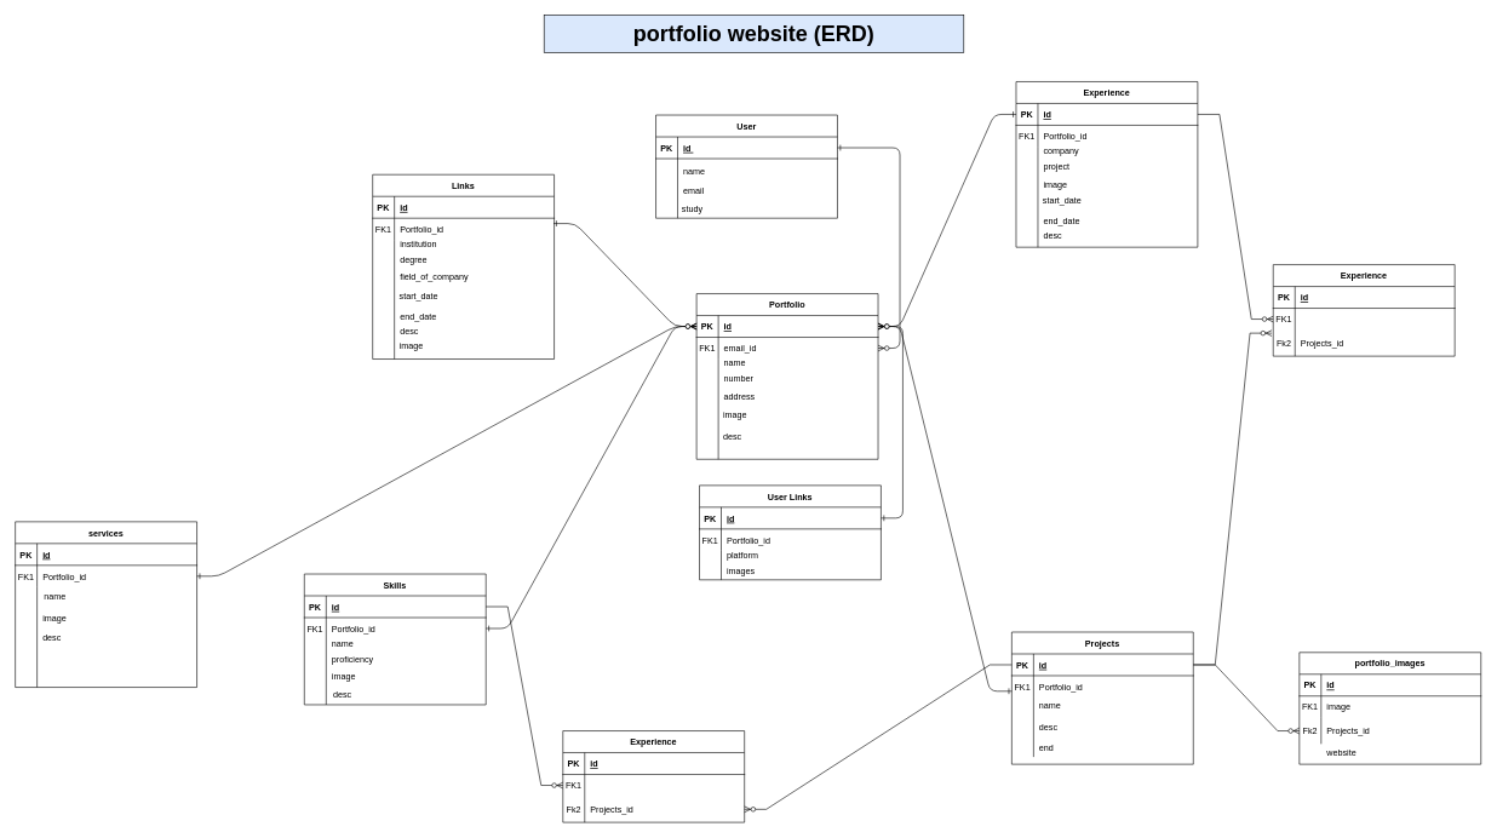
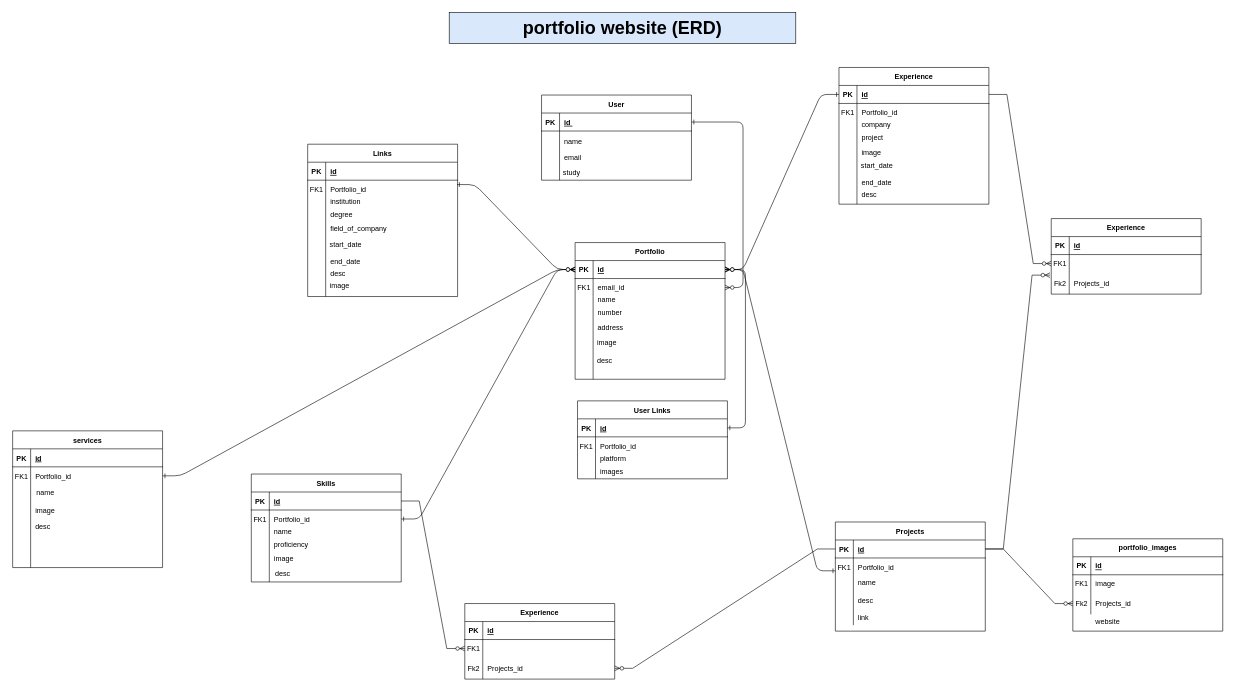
- <mxCell id="46" value="end" style="shape=partialRectangle;overflow=hidden;connectable=0;fillColor=none;top=0;left=0;bottom=0;right=0;align=left;spacingLeft=6;" parent="33" vertex="1"><mxGeometry x="32" y="144" width="220" height="30" as="geometry"><mxRectangle width="220" height="30" as="alternateBounds" /></mxGeometry></mxCell>
+ <mxCell id="46" value="link" style="shape=partialRectangle;overflow=hidden;connectable=0;fillColor=none;top=0;left=0;bottom=0;right=0;align=left;spacingLeft=6;" parent="33" vertex="1"><mxGeometry x="32" y="144" width="220" height="30" as="geometry"><mxRectangle width="220" height="30" as="alternateBounds" /></mxGeometry></mxCell>
